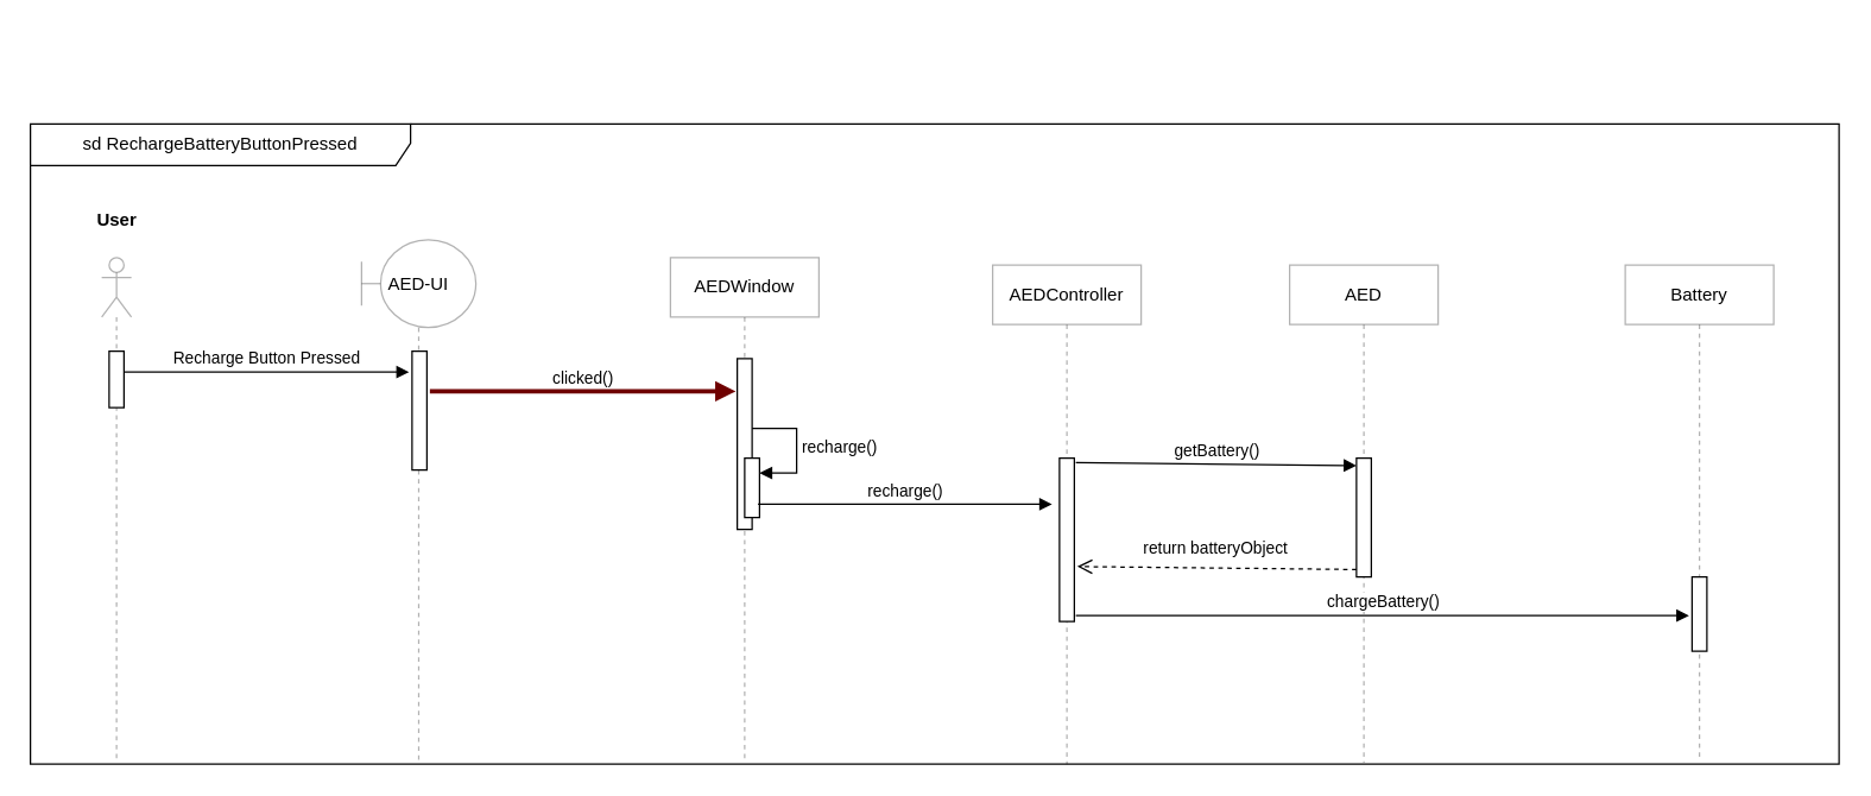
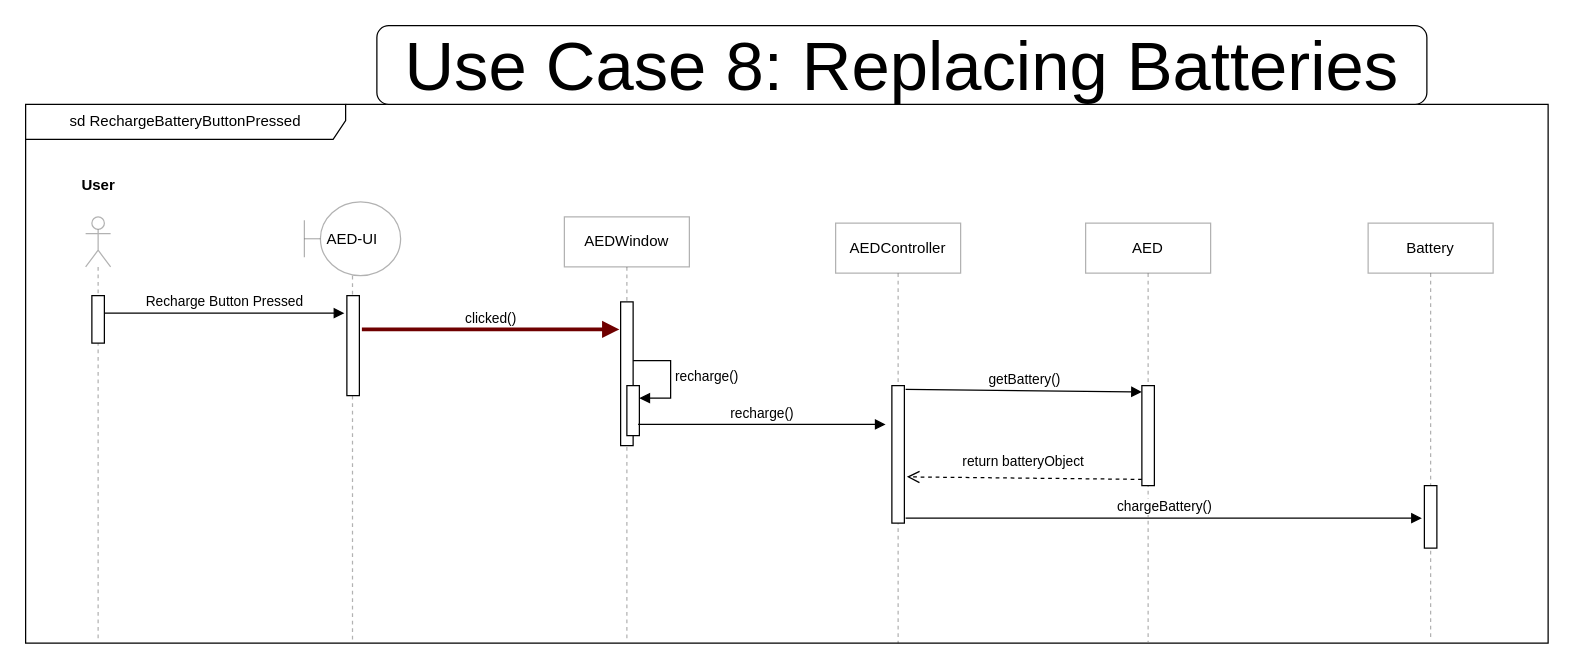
+ <mxCell id="24" value="&lt;font style=&quot;font-size: 55px;&quot;&gt;Use Case 8: Replacing Batteries&lt;/font&gt;" style="rounded=1;whiteSpace=wrap;html=1;" vertex="1" parent="1"><mxGeometry x="301" y="20" width="840" height="63" as="geometry" /></mxCell>
